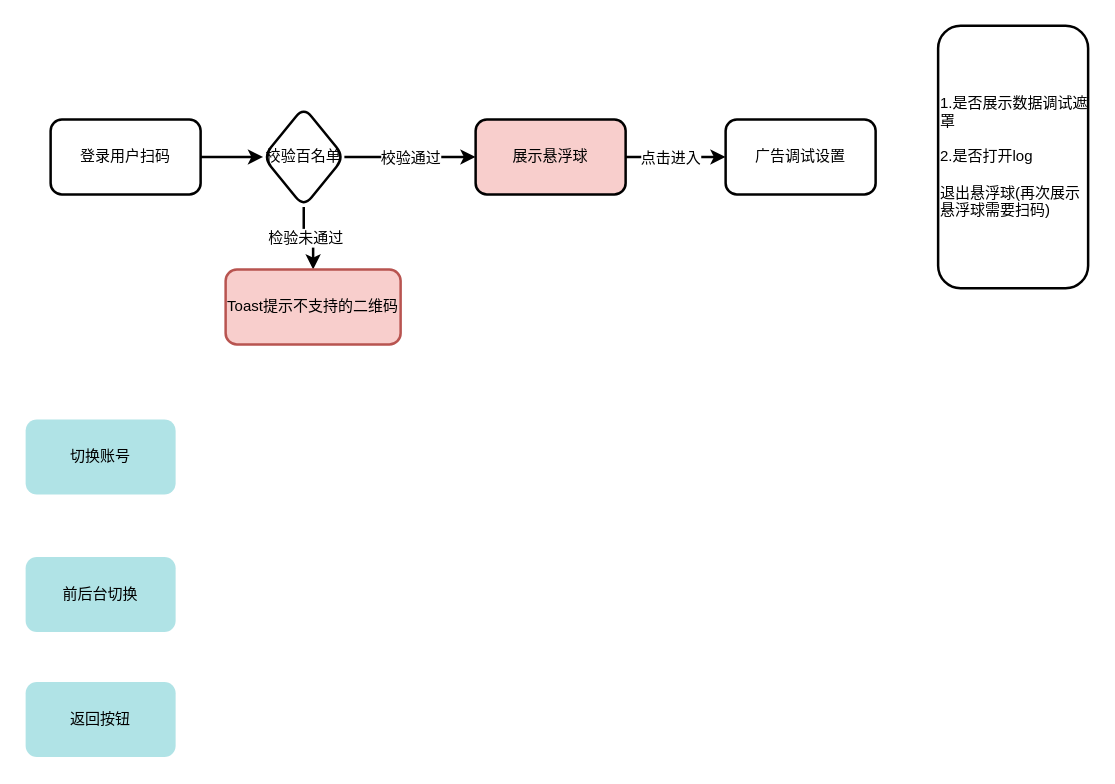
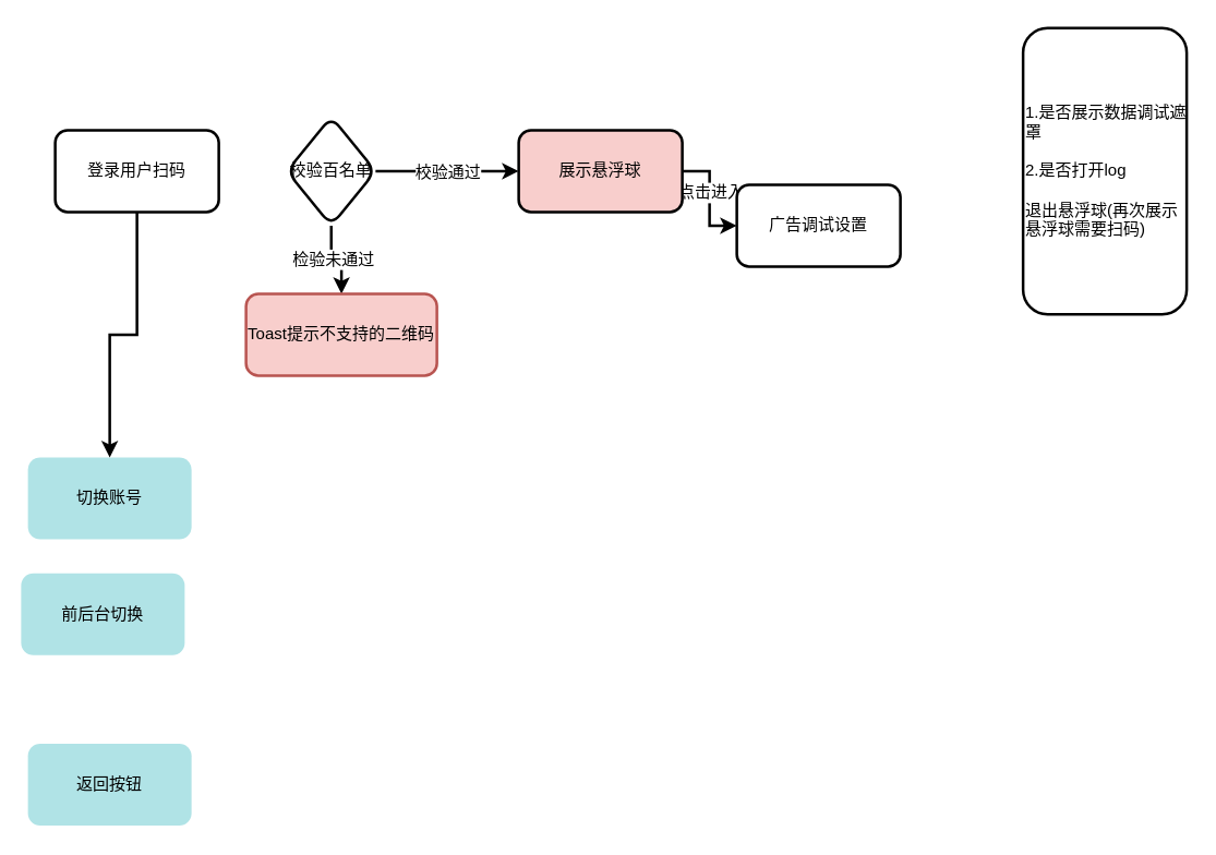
- <mxCell id="5" value="" style="edgeStyle=orthogonalEdgeStyle;rounded=0;orthogonalLoop=1;jettySize=auto;html=1;fontFamily=Helvetica;fontSize=12;fontColor=default;strokeWidth=2;" edge="1" parent="1" source="6" target="11"><mxGeometry relative="1" as="geometry" /></mxCell>
+ <mxCell id="5" value="" style="edgeStyle=orthogonalEdgeStyle;rounded=0;orthogonalLoop=1;jettySize=auto;html=1;fontFamily=Helvetica;fontSize=12;fontColor=default;strokeWidth=2;" edge="1" parent="1" source="6" target="2"><mxGeometry relative="1" as="geometry" /></mxCell>
- <mxCell id="16" value="广告调试设置" style="whiteSpace=wrap;html=1;rounded=1;strokeWidth=2;" vertex="1" parent="1"><mxGeometry x="580" y="95" width="120" height="60" as="geometry" /></mxCell>
+ <mxCell id="16" value="广告调试设置" style="whiteSpace=wrap;html=1;rounded=1;strokeWidth=2;" vertex="1" parent="1"><mxGeometry x="540" y="135" width="120" height="60" as="geometry" /></mxCell>
- <mxCell id="3" value="前后台切换" style="rounded=1;whiteSpace=wrap;html=1;strokeWidth=2;fillColor=#b0e3e6;strokeColor=none;" vertex="1" parent="1"><mxGeometry x="20" y="445" width="120" height="60" as="geometry" /></mxCell>
+ <mxCell id="3" value="前后台切换" style="rounded=1;whiteSpace=wrap;html=1;strokeWidth=2;fillColor=#b0e3e6;strokeColor=none;" vertex="1" parent="1"><mxGeometry x="15" y="420" width="120" height="60" as="geometry" /></mxCell>
